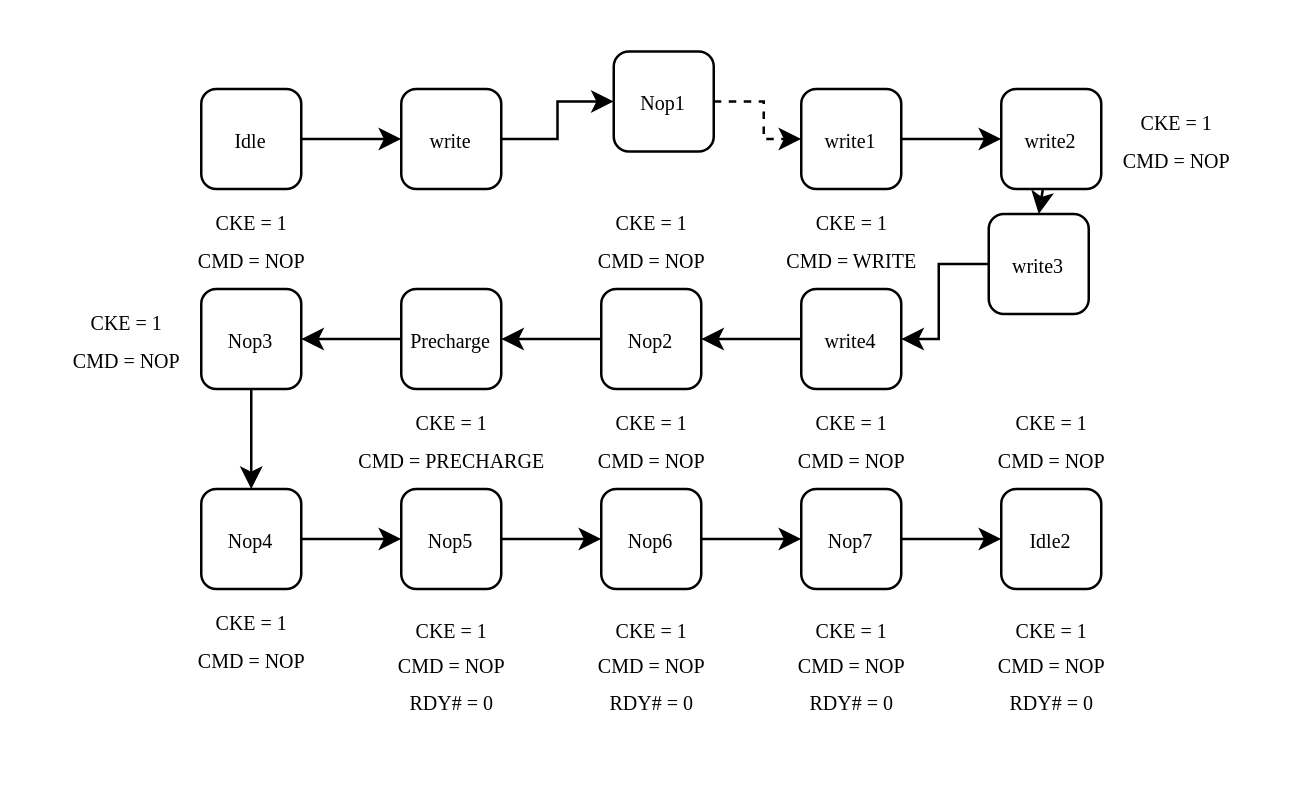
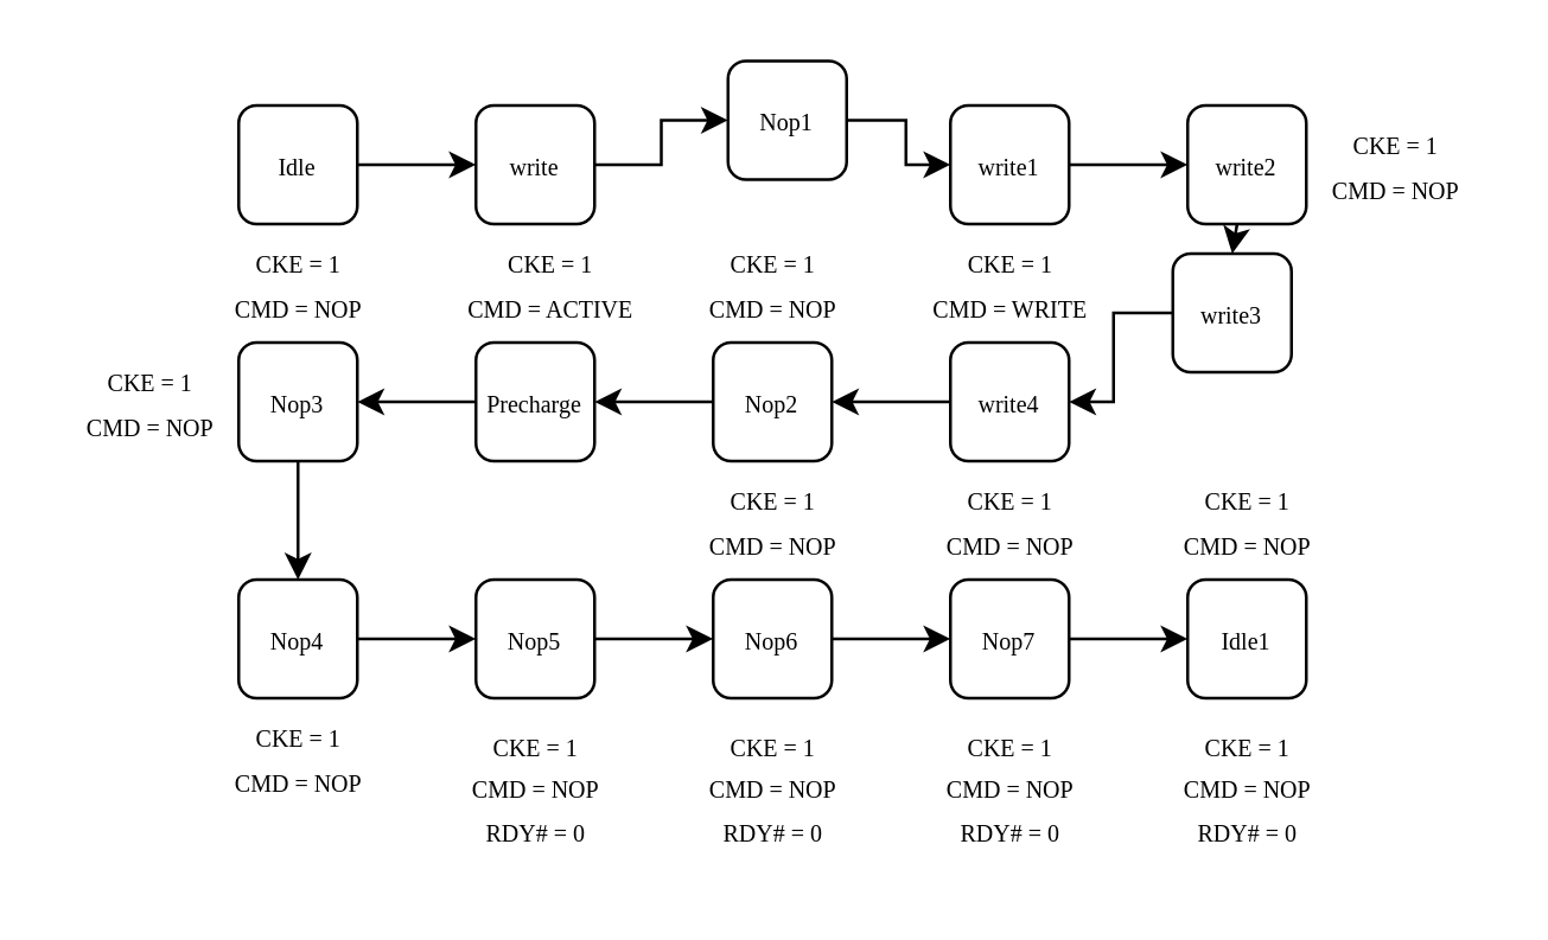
- <mxCell id="8" style="edgeStyle=orthogonalEdgeStyle;rounded=0;orthogonalLoop=1;jettySize=auto;html=1;entryX=0;entryY=0.5;entryDx=0;entryDy=0;dashed=1;" parent="1" source="9" target="11" edge="1"><mxGeometry relative="1" as="geometry" /></mxCell>
+ <mxCell id="8" style="edgeStyle=orthogonalEdgeStyle;rounded=0;orthogonalLoop=1;jettySize=auto;html=1;entryX=0;entryY=0.5;entryDx=0;entryDy=0;" parent="1" source="9" target="11" edge="1"><mxGeometry relative="1" as="geometry" /></mxCell>
+ <mxCell id="7" value="&lt;font style=&quot;font-size: 8px;&quot; data-font-src=&quot;https://fonts.googleapis.com/css?family=Calibri&quot; face=&quot;Calibri&quot;&gt;CKE = 1&lt;br&gt;CMD = ACTIVE&lt;br&gt;&lt;/font&gt;" style="text;html=1;align=center;verticalAlign=middle;resizable=0;points=[];autosize=1;strokeColor=none;fillColor=none;" parent="1" vertex="1"><mxGeometry x="150" y="75" width="70" height="40" as="geometry" /></mxCell>
- <mxCell id="38" value="&lt;font style=&quot;font-size: 8px;&quot; data-font-src=&quot;https://fonts.googleapis.com/css?family=Calibri&quot; face=&quot;Calibri&quot;&gt;CKE = 1&lt;br&gt;CMD = PRECHARGE&lt;br&gt;&lt;/font&gt;" style="text;html=1;align=center;verticalAlign=middle;resizable=0;points=[];autosize=1;strokeColor=none;fillColor=none;" parent="1" vertex="1"><mxGeometry x="140" y="155" width="80" height="40" as="geometry" /></mxCell>
- <mxCell id="24" value="&lt;font style=&quot;font-size: 8px;&quot; data-font-src=&quot;https://fonts.googleapis.com/css?family=Calibri&quot; face=&quot;Calibri&quot;&gt;Idle2&lt;/font&gt;" style="rounded=1;whiteSpace=wrap;html=1;" parent="1" vertex="1"><mxGeometry x="400" y="195" width="40" height="40" as="geometry" /></mxCell>
+ <mxCell id="24" value="&lt;font style=&quot;font-size: 8px;&quot; data-font-src=&quot;https://fonts.googleapis.com/css?family=Calibri&quot; face=&quot;Calibri&quot;&gt;Idle1&lt;/font&gt;" style="rounded=1;whiteSpace=wrap;html=1;" parent="1" vertex="1"><mxGeometry x="400" y="195" width="40" height="40" as="geometry" /></mxCell>
